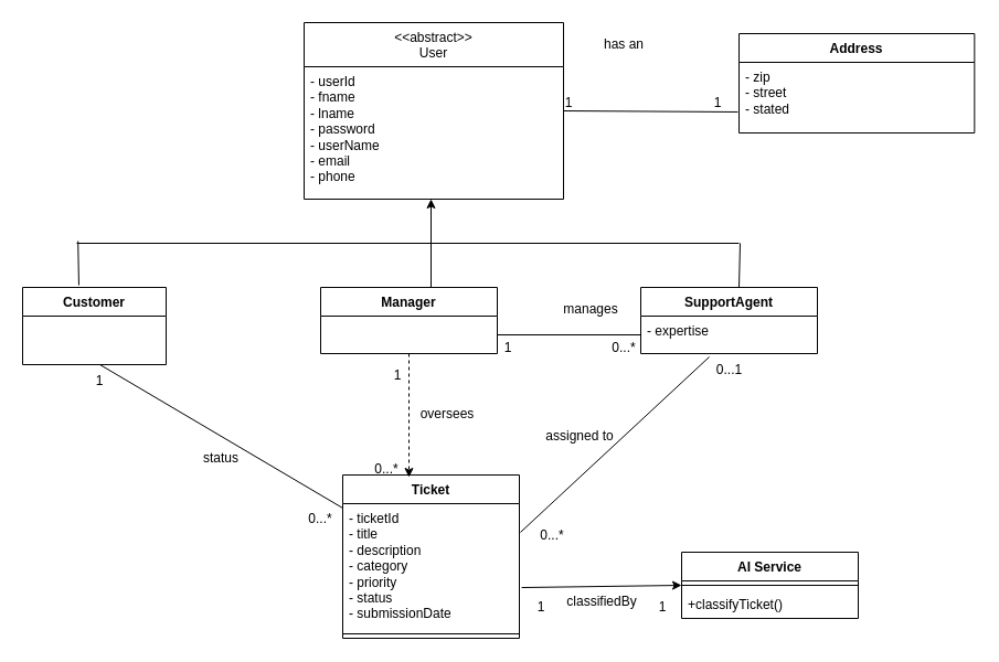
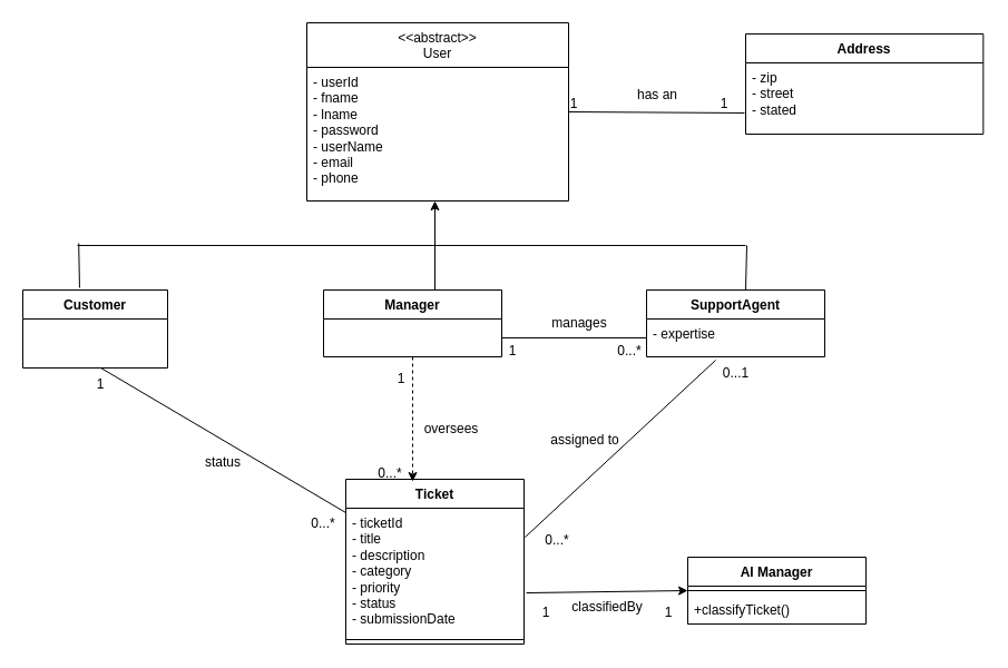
- <mxCell id="30" value="has an" style="text;html=1;align=center;verticalAlign=middle;whiteSpace=wrap;rounded=0;" vertex="1" parent="1"><mxGeometry x="535" y="25" width="60" height="30" as="geometry" /></mxCell>
+ <mxCell id="30" value="has an" style="text;html=1;align=center;verticalAlign=middle;whiteSpace=wrap;rounded=0;" vertex="1" parent="1"><mxGeometry x="560" y="70" width="60" height="30" as="geometry" /></mxCell>
- <mxCell id="31" value="manages" style="text;html=1;align=center;verticalAlign=middle;whiteSpace=wrap;rounded=0;" vertex="1" parent="1"><mxGeometry x="505" y="265" width="60" height="30" as="geometry" /></mxCell>
+ <mxCell id="31" value="manages" style="text;html=1;align=center;verticalAlign=middle;whiteSpace=wrap;rounded=0;" vertex="1" parent="1"><mxGeometry x="490" y="275" width="60" height="30" as="geometry" /></mxCell>
- <mxCell id="45" value="oversees" style="text;html=1;align=center;verticalAlign=middle;whiteSpace=wrap;rounded=0;" vertex="1" parent="1"><mxGeometry x="370" y="360" width="70" height="30" as="geometry" /></mxCell>
+ <mxCell id="45" value="oversees" style="text;html=1;align=center;verticalAlign=middle;whiteSpace=wrap;rounded=0;" vertex="1" parent="1"><mxGeometry x="370" y="370" width="70" height="30" as="geometry" /></mxCell>
- <mxCell id="12" value="AI Service" style="swimlane;fontStyle=1;align=center;verticalAlign=top;childLayout=stackLayout;horizontal=1;startSize=26;horizontalStack=0;resizeParent=1;resizeParentMax=0;resizeLast=0;collapsible=1;marginBottom=0;whiteSpace=wrap;html=1;" vertex="1" parent="1"><mxGeometry x="617" y="500" width="160" height="60" as="geometry" /></mxCell>
+ <mxCell id="12" value="AI Manager" style="swimlane;fontStyle=1;align=center;verticalAlign=top;childLayout=stackLayout;horizontal=1;startSize=26;horizontalStack=0;resizeParent=1;resizeParentMax=0;resizeLast=0;collapsible=1;marginBottom=0;whiteSpace=wrap;html=1;" vertex="1" parent="1"><mxGeometry x="617" y="500" width="160" height="60" as="geometry" /></mxCell>
